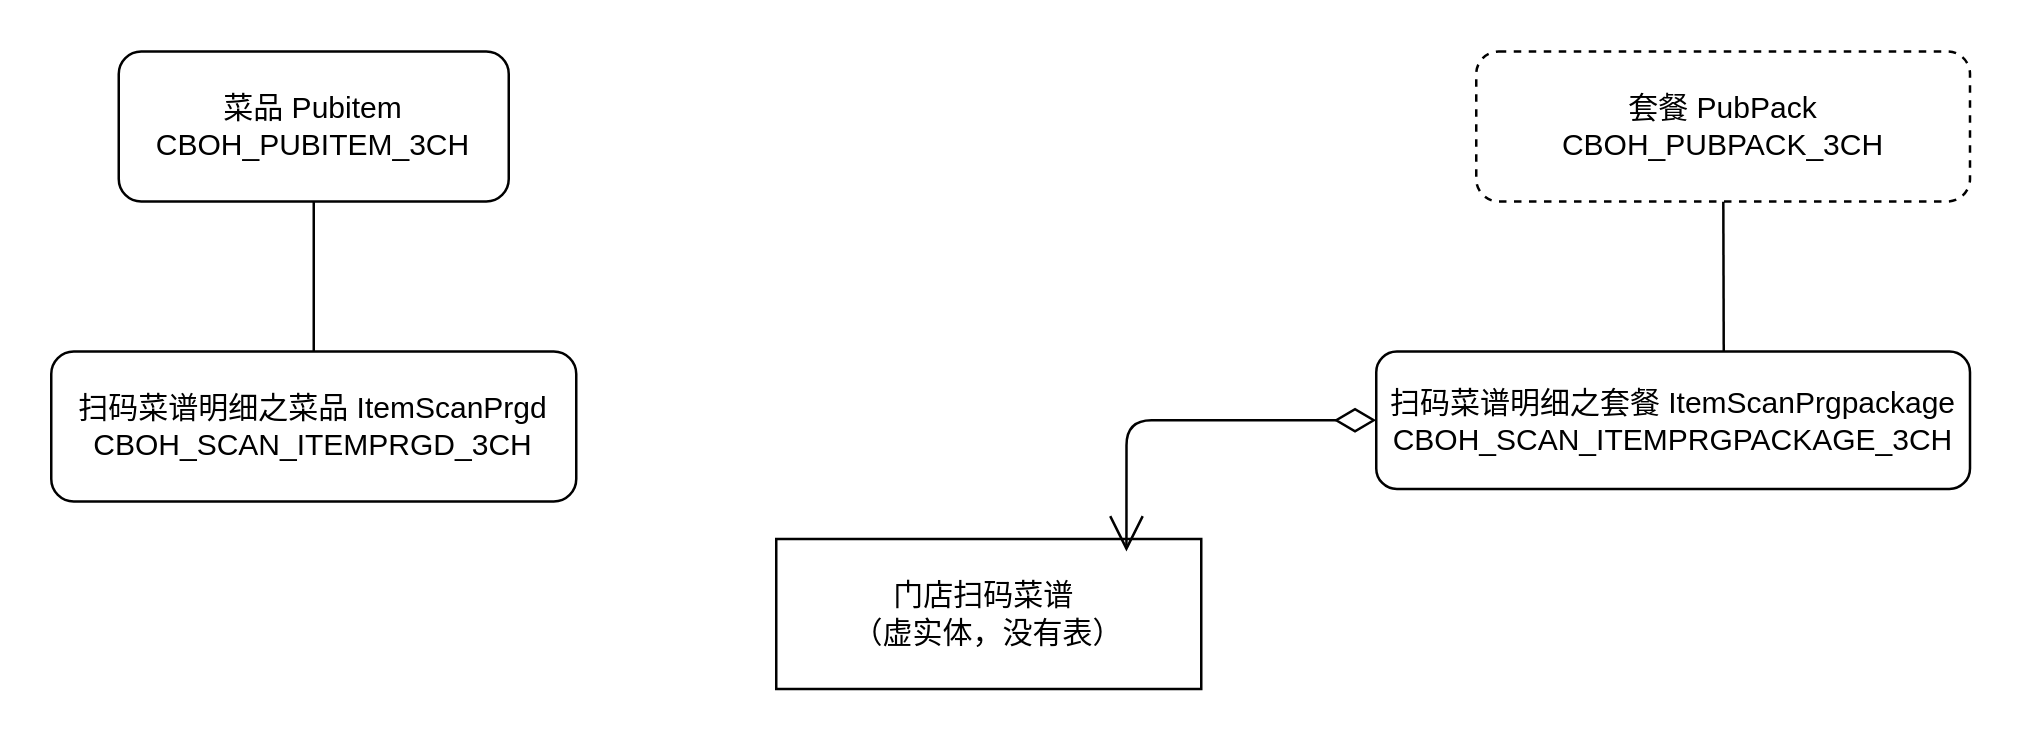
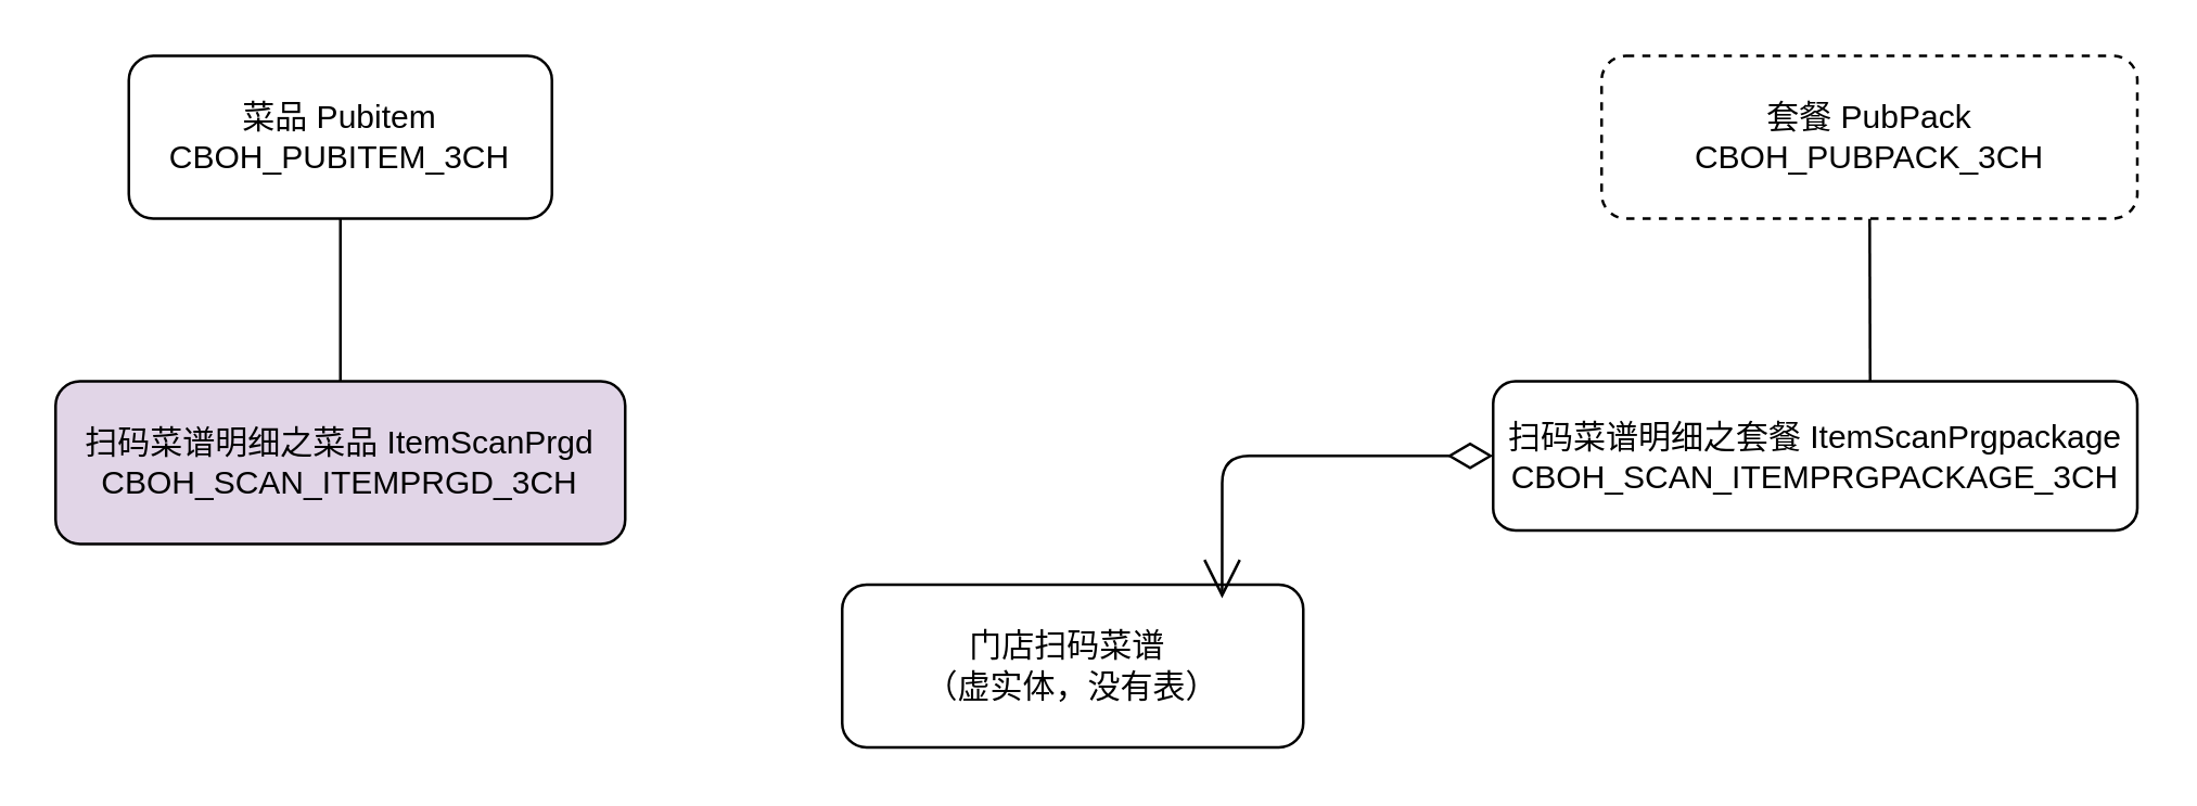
- <mxCell id="5" value="扫码菜谱明细之菜品 ItemScanPrgd&lt;br&gt;CBOH_SCAN_ITEMPRGD_3CH" style="rounded=1;whiteSpace=wrap;html=1;" vertex="1" parent="1"><mxGeometry x="20" y="140" width="210" height="60" as="geometry" /></mxCell>
+ <mxCell id="5" value="扫码菜谱明细之菜品 ItemScanPrgd&lt;br&gt;CBOH_SCAN_ITEMPRGD_3CH" style="rounded=1;whiteSpace=wrap;html=1;fillColor=#e1d5e7;" vertex="1" parent="1"><mxGeometry x="20" y="140" width="210" height="60" as="geometry" /></mxCell>
- <mxCell id="2" value="门店扫码菜谱&amp;nbsp;&lt;br&gt;（虚实体，没有表）" style="whiteSpace=wrap;html=1;rounded=0;" vertex="1" parent="1"><mxGeometry x="310" y="215" width="170" height="60" as="geometry" /></mxCell>
+ <mxCell id="2" value="门店扫码菜谱&amp;nbsp;&lt;br&gt;（虚实体，没有表）" style="rounded=1;whiteSpace=wrap;html=1;" vertex="1" parent="1"><mxGeometry x="310" y="215" width="170" height="60" as="geometry" /></mxCell>
